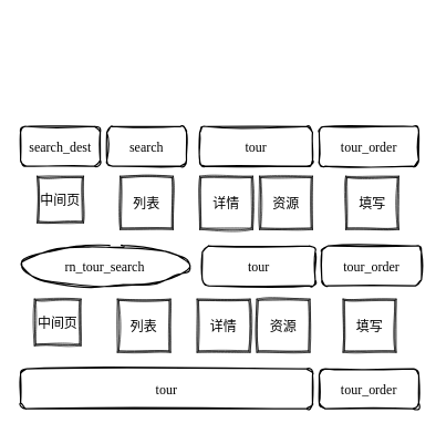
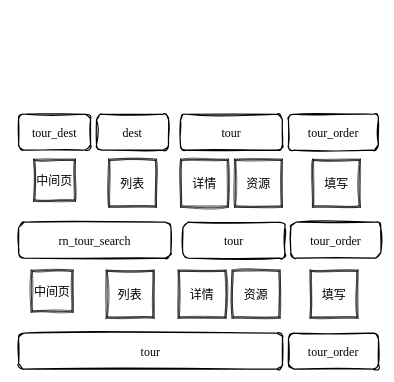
- <mxCell id="4" value="search_dest" style="rounded=1;whiteSpace=wrap;html=1;strokeWidth=2;fillWeight=4;hachureGap=8;hachureAngle=45;fillColor=none;sketch=1;jiggle=2;curveFitting=1;fontFamily=Verdana;fontSize=20;" parent="1" vertex="1"><mxGeometry x="30" y="190" width="120" height="60" as="geometry" /></mxCell>
+ <mxCell id="4" value="tour_dest" style="rounded=1;whiteSpace=wrap;html=1;strokeWidth=2;fillWeight=4;hachureGap=8;hachureAngle=45;fillColor=none;sketch=1;jiggle=2;curveFitting=1;fontFamily=Verdana;fontSize=20;" parent="1" vertex="1"><mxGeometry x="30" y="190" width="120" height="60" as="geometry" /></mxCell>
- <mxCell id="8" value="search" style="rounded=1;whiteSpace=wrap;html=1;strokeWidth=2;fillWeight=4;hachureGap=8;hachureAngle=45;fillColor=none;sketch=1;jiggle=2;curveFitting=1;fontFamily=Verdana;fontSize=20;" parent="1" vertex="1"><mxGeometry x="160" y="190" width="120" height="60" as="geometry" /></mxCell>
+ <mxCell id="8" value="dest" style="rounded=1;whiteSpace=wrap;html=1;strokeWidth=2;fillWeight=4;hachureGap=8;hachureAngle=45;fillColor=none;sketch=1;jiggle=2;curveFitting=1;fontFamily=Verdana;fontSize=20;" parent="1" vertex="1"><mxGeometry x="160" y="190" width="120" height="60" as="geometry" /></mxCell>
- <mxCell id="14" value="rn_tour_search" style="ellipse;whiteSpace=wrap;html=1;strokeWidth=2;fillWeight=4;hachureGap=8;hachureAngle=45;fillColor=none;sketch=1;jiggle=2;curveFitting=1;fontFamily=Verdana;fontSize=20;" parent="1" vertex="1"><mxGeometry x="30" y="370" width="254" height="60" as="geometry" /></mxCell>
+ <mxCell id="14" value="rn_tour_search" style="rounded=1;whiteSpace=wrap;html=1;strokeWidth=2;fillWeight=4;hachureGap=8;hachureAngle=45;fillColor=none;sketch=1;jiggle=2;curveFitting=1;fontFamily=Verdana;fontSize=20;" parent="1" vertex="1"><mxGeometry x="30" y="370" width="254" height="60" as="geometry" /></mxCell>
